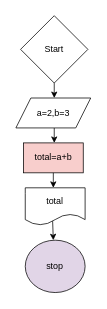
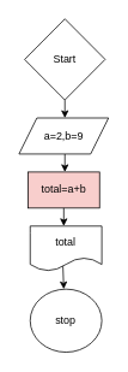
- <mxCell id="9" value="a=2,b=3" style="shape=parallelogram;perimeter=parallelogramPerimeter;whiteSpace=wrap;html=1;fixedSize=1;" parent="1" vertex="1"><mxGeometry x="20.75" y="130" width="100" height="40" as="geometry" /></mxCell>
+ <mxCell id="9" value="a=2,b=9" style="shape=parallelogram;perimeter=parallelogramPerimeter;whiteSpace=wrap;html=1;fixedSize=1;" parent="1" vertex="1"><mxGeometry x="20.75" y="130" width="100" height="40" as="geometry" /></mxCell>
- <mxCell id="6" value="stop" style="ellipse;whiteSpace=wrap;html=1;fillColor=#e1d5e7;" parent="1" vertex="1"><mxGeometry x="33.25" y="320" width="80" height="70" as="geometry" /></mxCell>
+ <mxCell id="6" value="stop" style="ellipse;whiteSpace=wrap;html=1;" parent="1" vertex="1"><mxGeometry x="33.25" y="320" width="80" height="70" as="geometry" /></mxCell>
